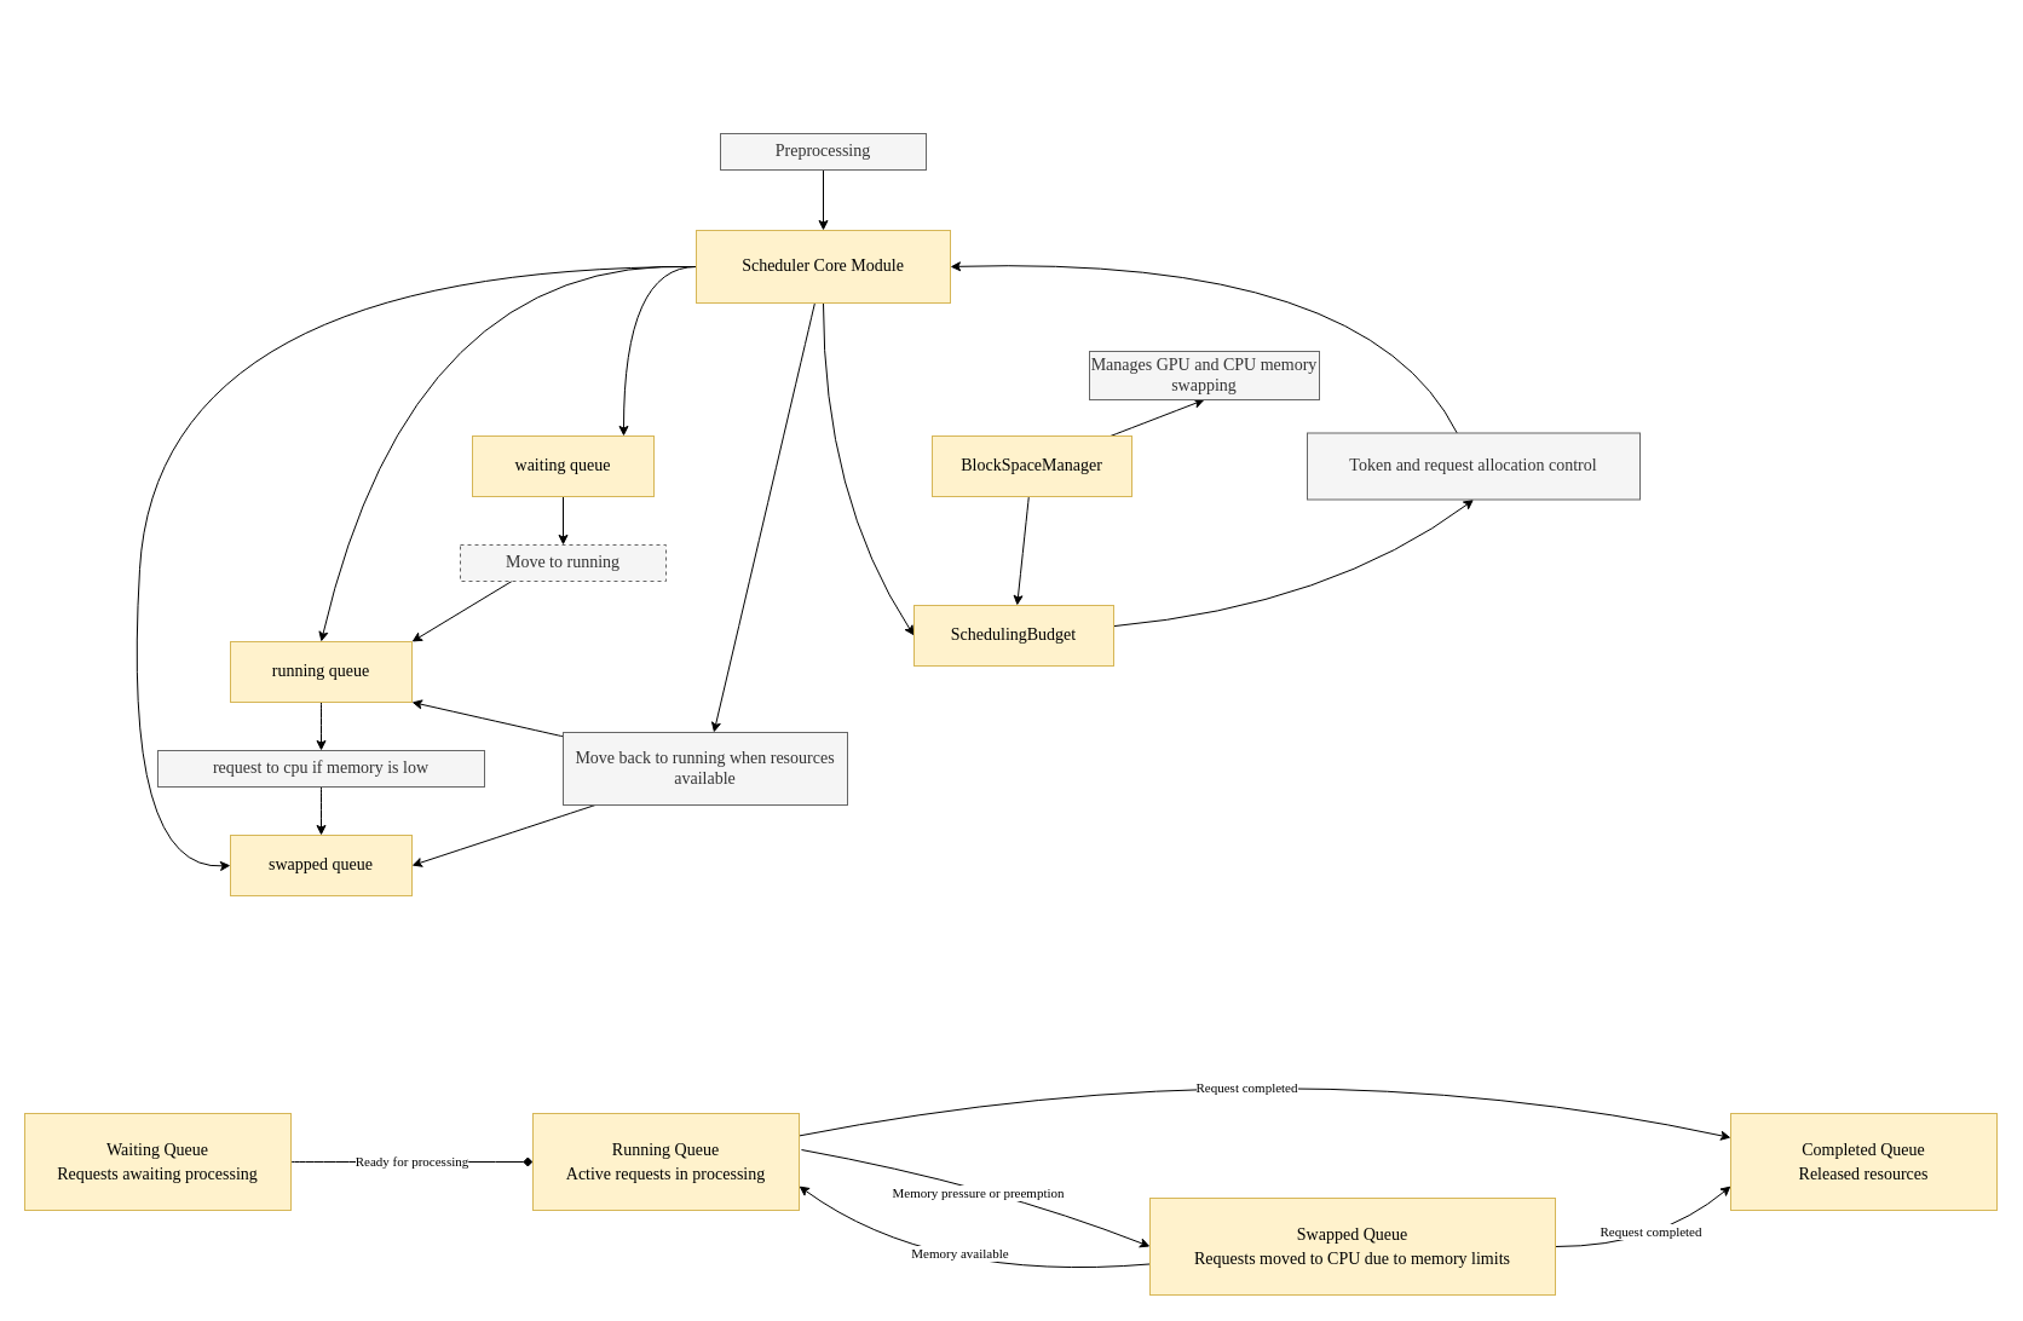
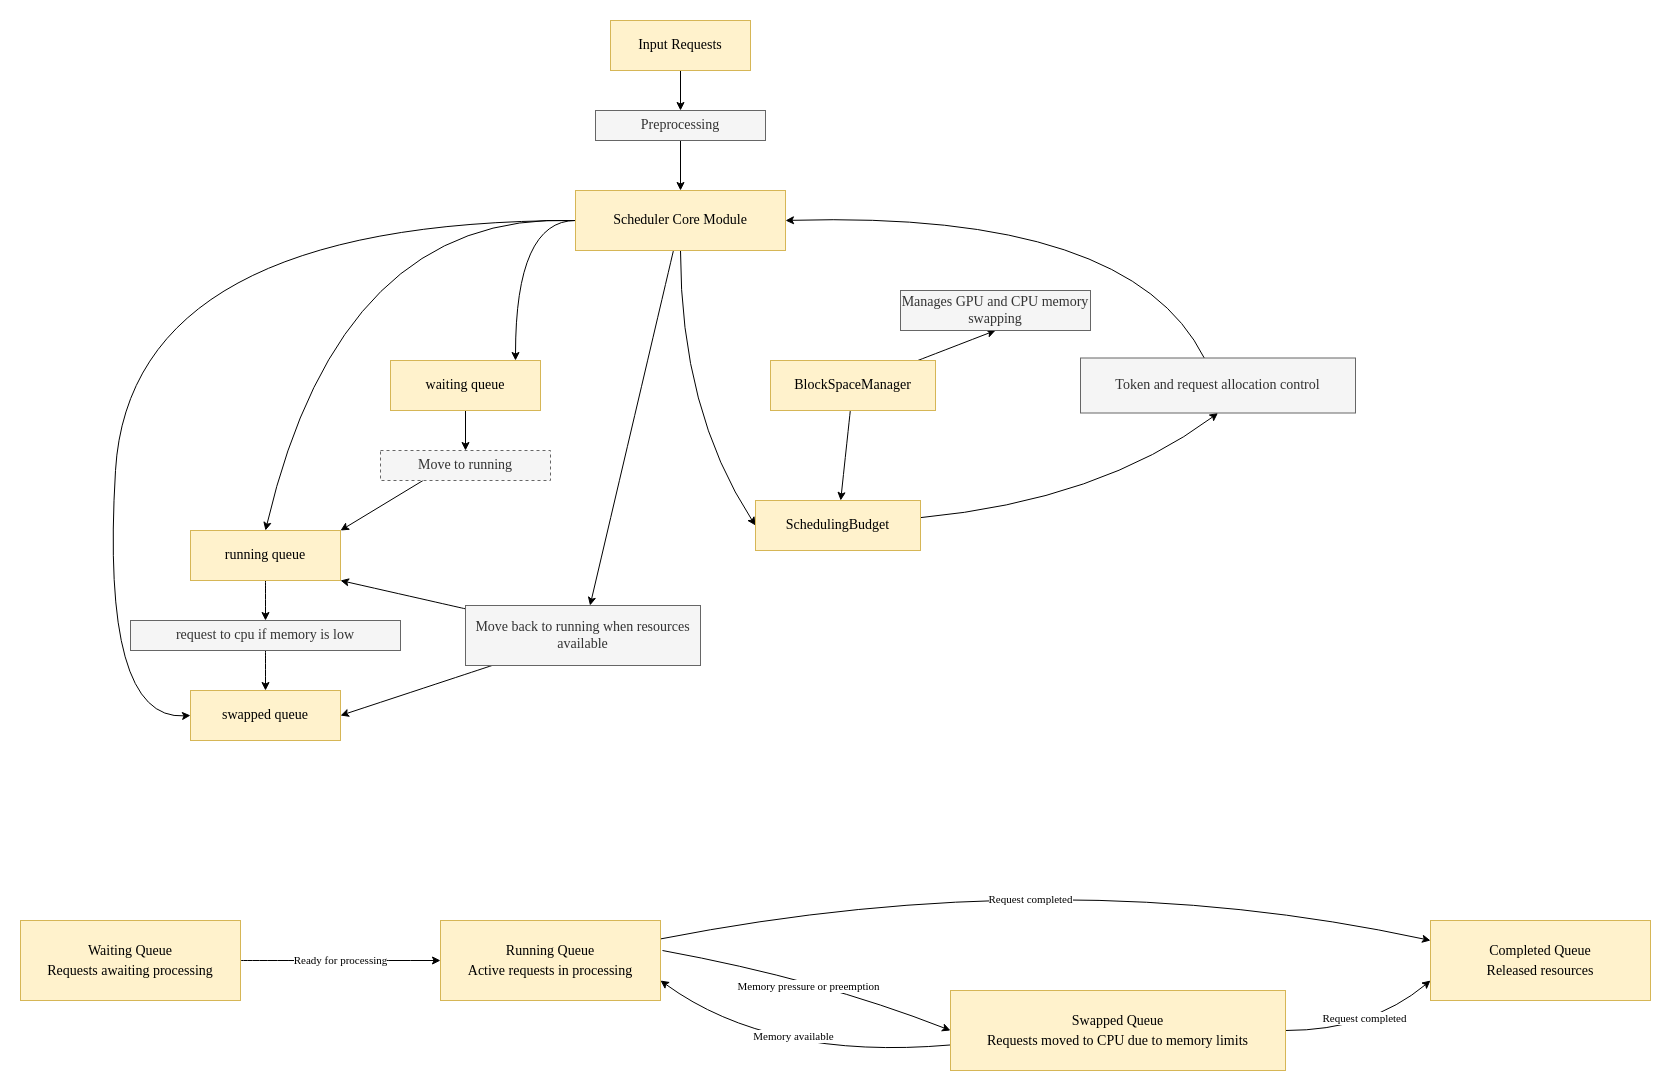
+ <mxCell id="3" value="&lt;font face=&quot;Comic Sans MS&quot; style=&quot;font-size: 14px&quot;&gt;Input Requests&lt;/font&gt;" style="rounded=0;whiteSpace=wrap;html=1;fillColor=#fff2cc;strokeColor=#d6b656;" vertex="1" parent="1"><mxGeometry x="610" y="20" width="140" height="50" as="geometry" /></mxCell>
+ <mxCell id="2" style="edgeStyle=orthogonalEdgeStyle;rounded=0;orthogonalLoop=1;jettySize=auto;html=1;" edge="1" parent="1" source="3" target="5"><mxGeometry relative="1" as="geometry" /></mxCell>
- <mxCell id="32" value="&lt;font face=&quot;Comic Sans MS&quot;&gt;Ready for processing&lt;/font&gt;" style="edgeStyle=none;curved=1;orthogonalLoop=1;jettySize=auto;html=1;endArrow=diamond;" edge="1" parent="1" source="33" target="38"><mxGeometry relative="1" as="geometry" /></mxCell>
+ <mxCell id="32" value="&lt;font face=&quot;Comic Sans MS&quot;&gt;Ready for processing&lt;/font&gt;" style="edgeStyle=none;curved=1;orthogonalLoop=1;jettySize=auto;html=1;" edge="1" parent="1" source="33" target="38"><mxGeometry relative="1" as="geometry" /></mxCell>
